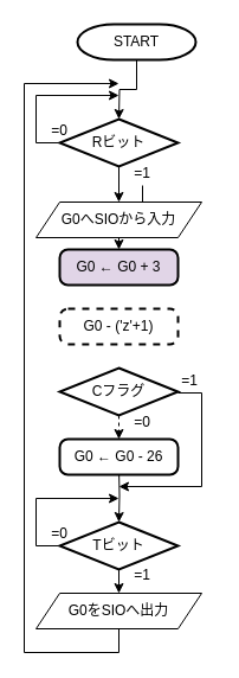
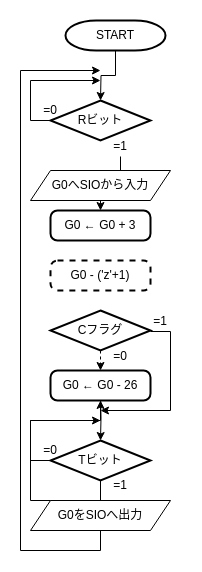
- <mxCell id="12" style="edgeStyle=orthogonalEdgeStyle;rounded=0;orthogonalLoop=1;jettySize=auto;html=1;exitX=0.5;exitY=1;exitDx=0;exitDy=0;exitPerimeter=0;entryX=0.5;entryY=0;entryDx=0;entryDy=0;" edge="1" parent="1" source="13" target="18"><mxGeometry relative="1" as="geometry" /></mxCell>
- <mxCell id="19" value="G0 ← G0 + 3" style="rounded=1;whiteSpace=wrap;html=1;absoluteArcSize=1;arcSize=14;strokeWidth=2;fillColor=#e1d5e7;" vertex="1" parent="1"><mxGeometry x="50" y="210" width="100" height="30" as="geometry" /></mxCell>
+ <mxCell id="19" value="G0 ← G0 + 3" style="rounded=1;whiteSpace=wrap;html=1;absoluteArcSize=1;arcSize=14;strokeWidth=2;" vertex="1" parent="1"><mxGeometry x="50" y="210" width="100" height="30" as="geometry" /></mxCell>
- <mxCell id="7" style="edgeStyle=orthogonalEdgeStyle;rounded=0;orthogonalLoop=1;jettySize=auto;html=1;exitX=0.5;exitY=1;exitDx=0;exitDy=0;exitPerimeter=0;entryX=0.5;entryY=0;entryDx=0;entryDy=0;" edge="1" parent="1" source="8" target="26"><mxGeometry relative="1" as="geometry" /></mxCell>
+ <mxCell id="7" style="edgeStyle=orthogonalEdgeStyle;rounded=0;orthogonalLoop=1;jettySize=auto;html=1;exitX=0.5;exitY=1;exitDx=0;exitDy=0;exitPerimeter=0;" edge="1" parent="1" source="8" target="25"><mxGeometry relative="1" as="geometry" /></mxCell>
